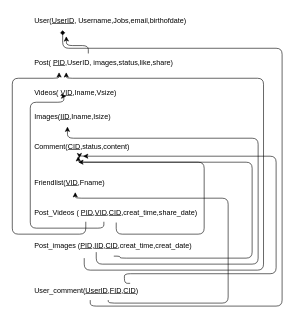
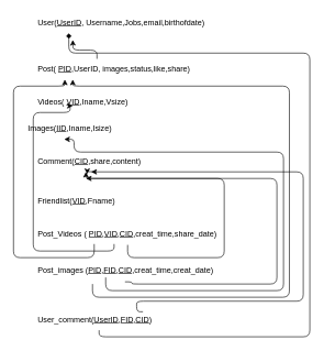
- <mxCell id="7" value="Images(&lt;u&gt;IID&lt;/u&gt;,Iname,Isize)" style="text;whiteSpace=wrap;html=1;" vertex="1" parent="1"><mxGeometry x="55" y="180" width="150" height="30" as="geometry" /></mxCell>
+ <mxCell id="7" value="Images(&lt;u&gt;IID&lt;/u&gt;,Iname,Isize)" style="text;whiteSpace=wrap;html=1;" vertex="1" parent="1"><mxGeometry x="40" y="180" width="150" height="30" as="geometry" /></mxCell>
- <mxCell id="6" value="Comment(&lt;u&gt;CID&lt;/u&gt;,status,content)" style="text;whiteSpace=wrap;html=1;" vertex="1" parent="1"><mxGeometry x="55" y="230" width="180" height="30" as="geometry" /></mxCell>
+ <mxCell id="6" value="Comment(&lt;u&gt;CID&lt;/u&gt;,share,content)" style="text;whiteSpace=wrap;html=1;" vertex="1" parent="1"><mxGeometry x="55" y="230" width="180" height="30" as="geometry" /></mxCell>
- <mxCell id="14" value="" style="endArrow=classic;html=1;edgeStyle=orthogonalEdgeStyle;entryX=0.5;entryY=1;entryDx=0;entryDy=0;" edge="1" parent="1" source="9" target="10"><mxGeometry width="50" height="50" relative="1" as="geometry"><mxPoint x="235" y="510" as="sourcePoint" /><mxPoint x="165" y="340" as="targetPoint" /><Array as="points"><mxPoint x="180" y="505" /><mxPoint x="380" y="505" /><mxPoint x="380" y="330" /><mxPoint x="125" y="330" /></Array></mxGeometry></mxCell>
- <mxCell id="4" value="Post_images (&lt;u&gt;PID&lt;/u&gt;,&lt;u&gt;IID&lt;/u&gt;,&lt;u&gt;CID&lt;/u&gt;,creat_time,creat_date)" style="text;whiteSpace=wrap;html=1;" vertex="1" parent="1"><mxGeometry x="55" y="395" width="290" height="30" as="geometry" /></mxCell>
+ <mxCell id="4" value="Post_images (&lt;u&gt;PID&lt;/u&gt;,&lt;u&gt;FID&lt;/u&gt;,&lt;u&gt;CID&lt;/u&gt;,creat_time,creat_date)" style="text;whiteSpace=wrap;html=1;" vertex="1" parent="1"><mxGeometry x="55" y="395" width="290" height="30" as="geometry" /></mxCell>
